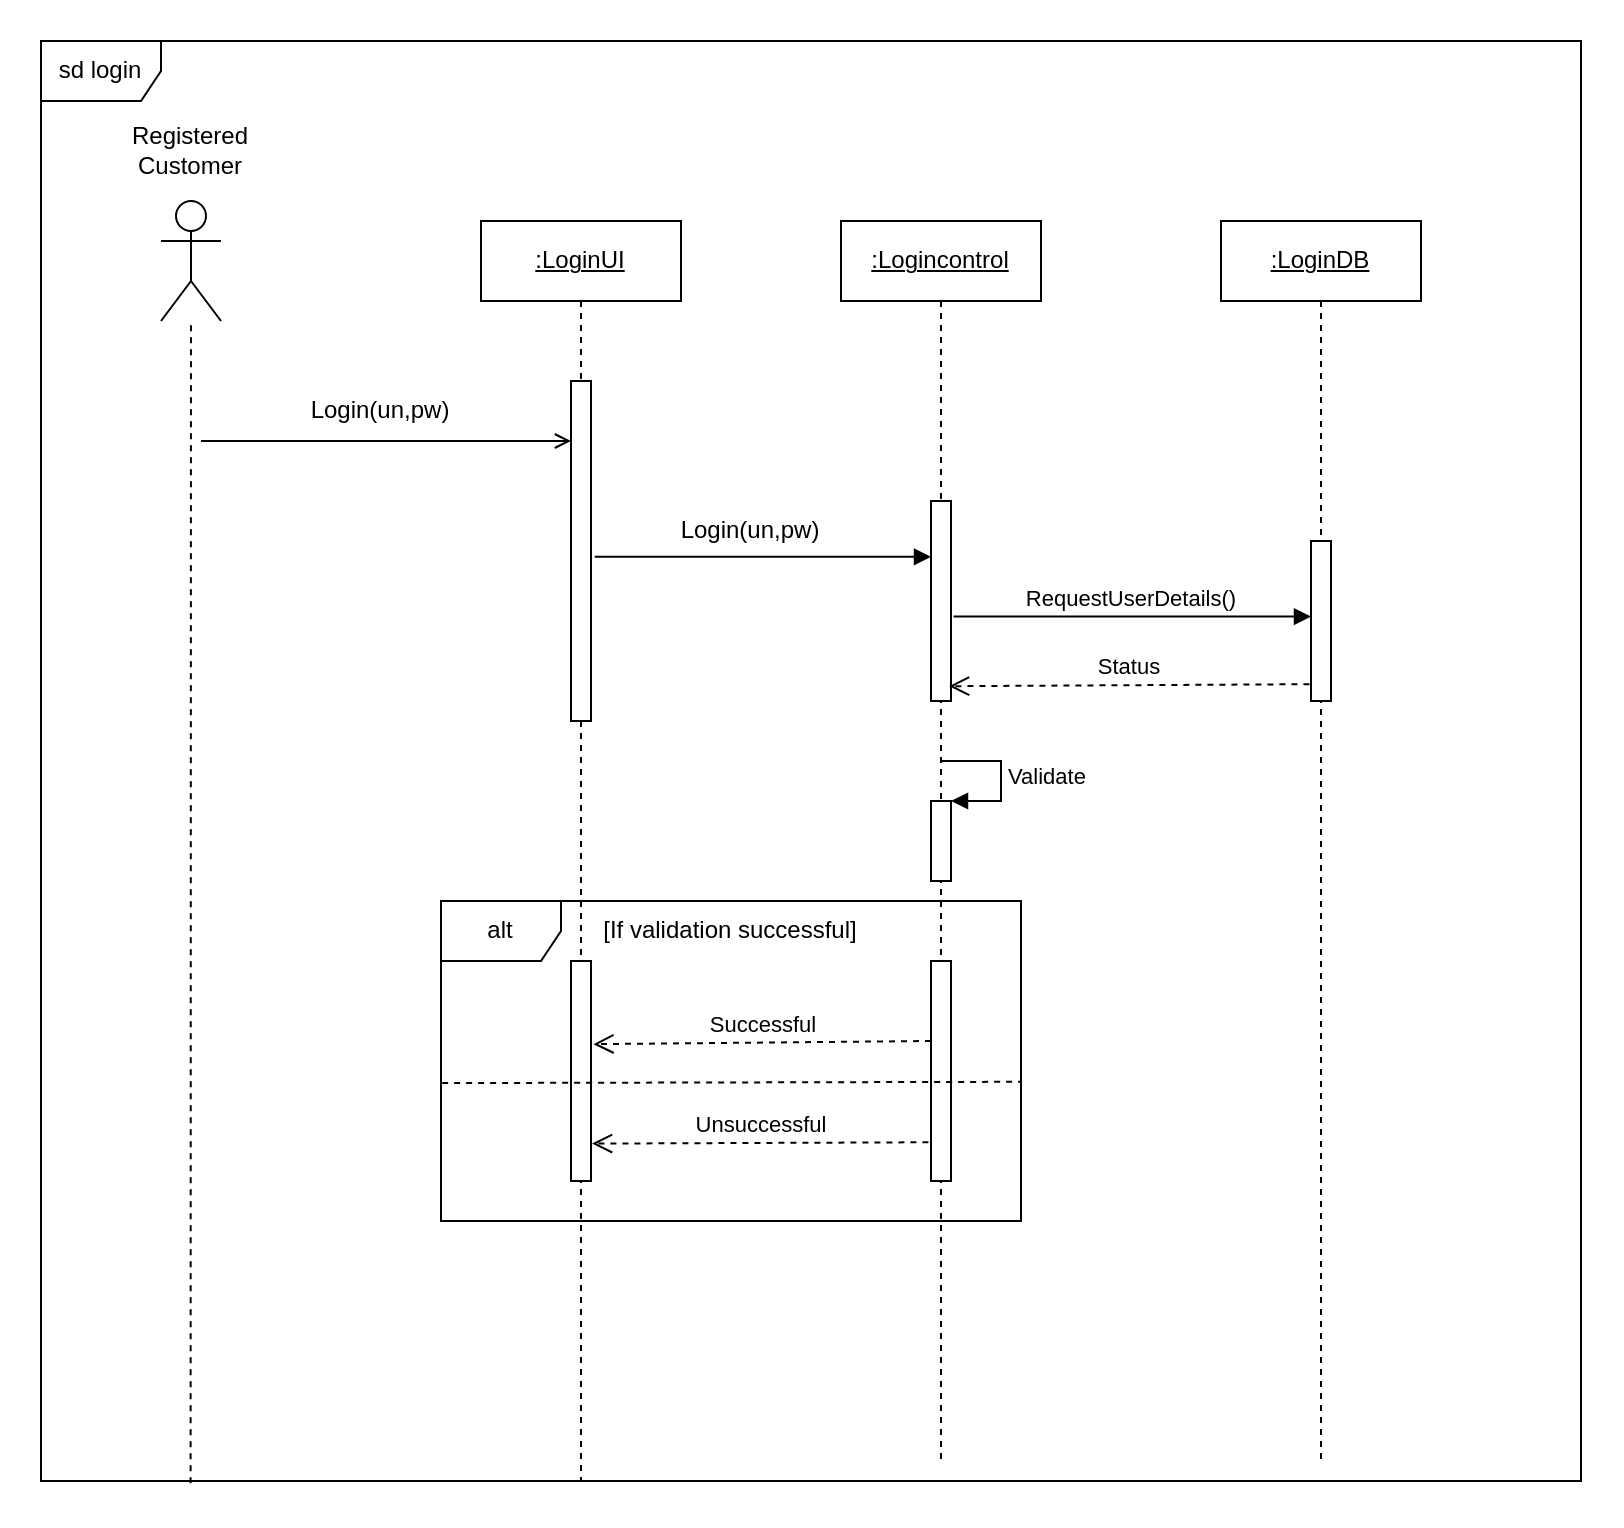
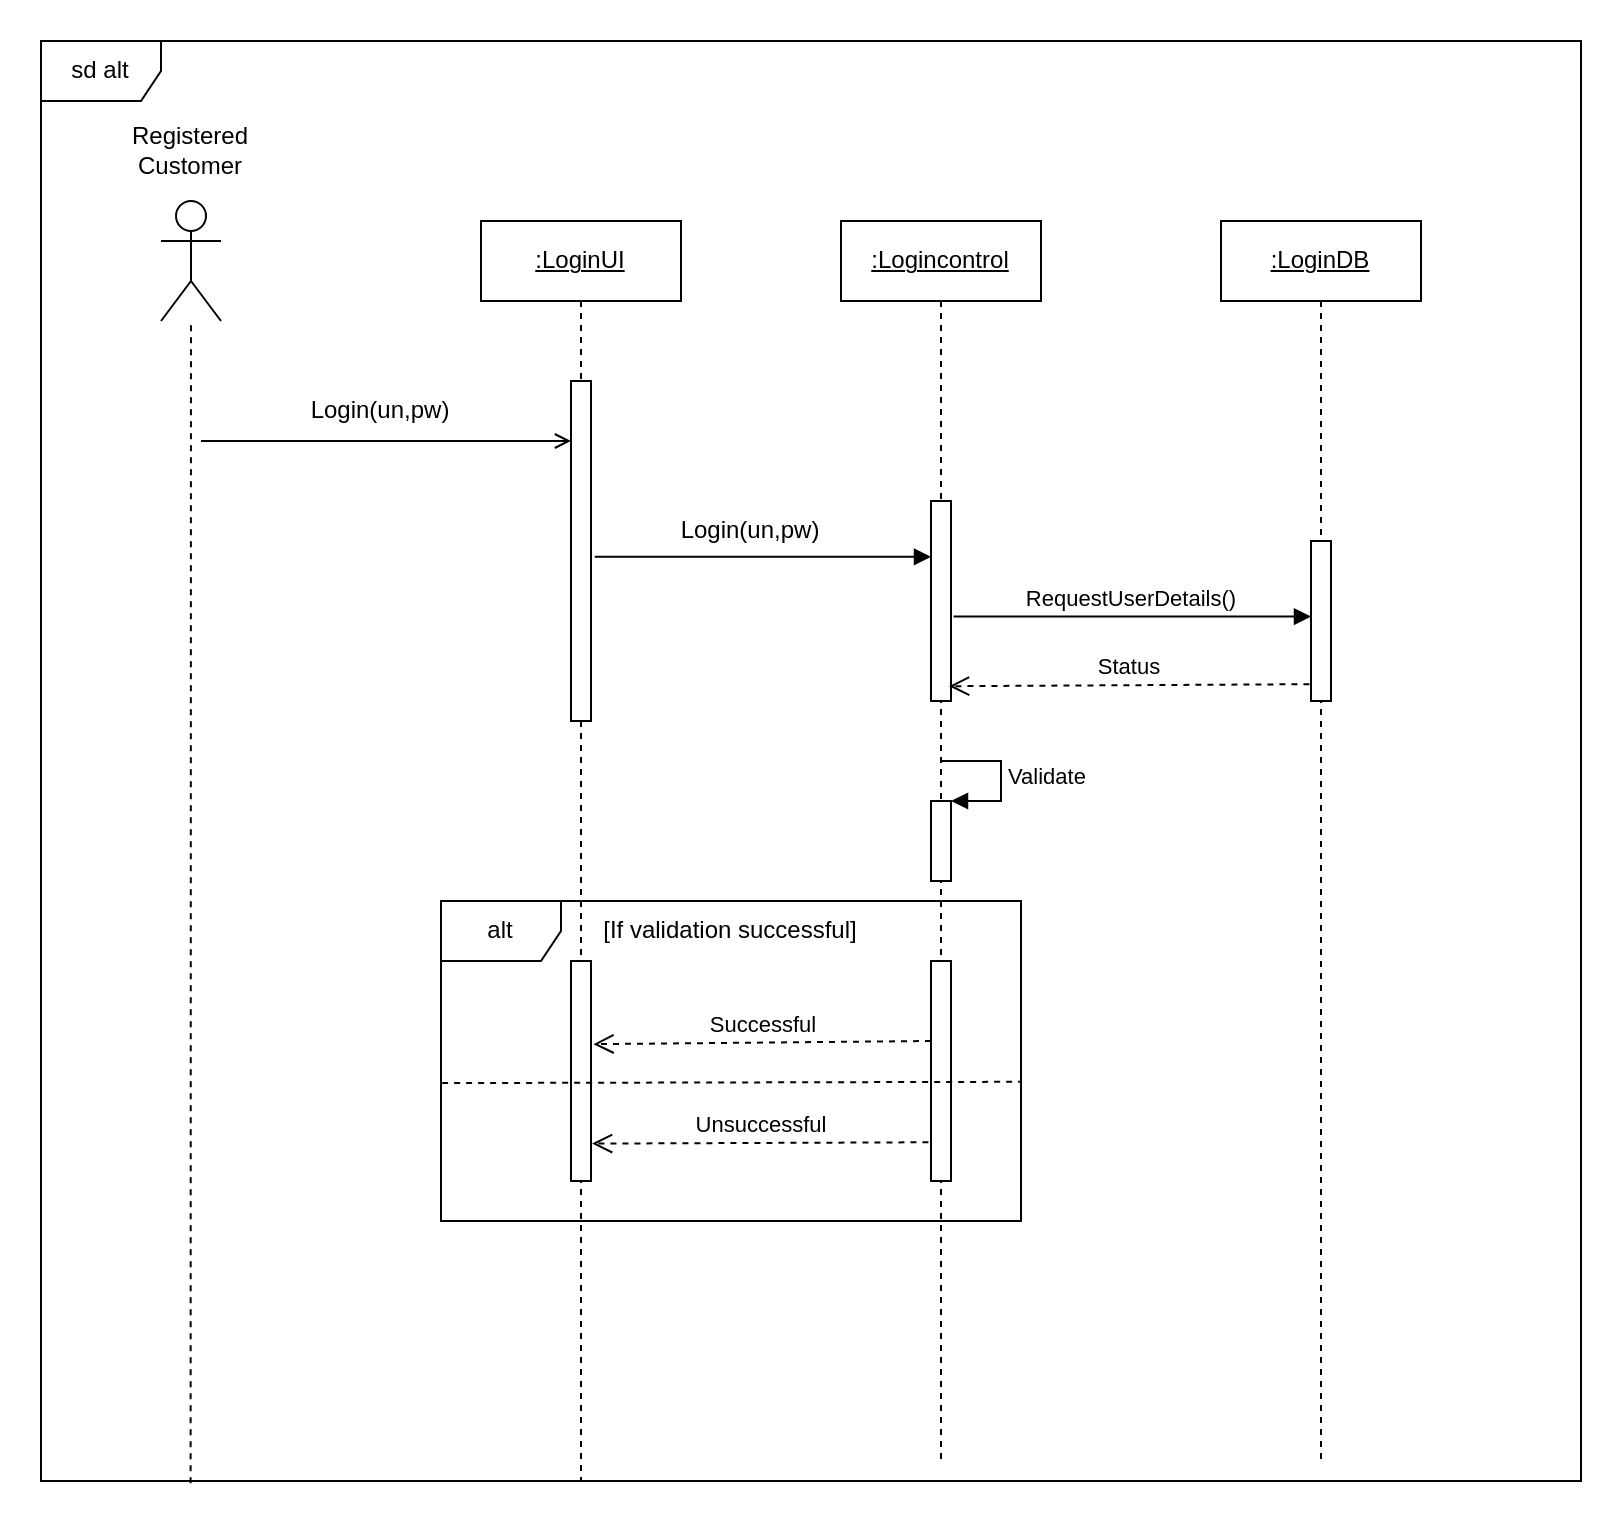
- <mxCell id="26" value="sd login" style="shape=umlFrame;whiteSpace=wrap;html=1;" vertex="1" parent="1"><mxGeometry x="20" y="20" width="770" height="720" as="geometry" /></mxCell>
+ <mxCell id="26" value="sd alt" style="shape=umlFrame;whiteSpace=wrap;html=1;" vertex="1" parent="1"><mxGeometry x="20" y="20" width="770" height="720" as="geometry" /></mxCell>
